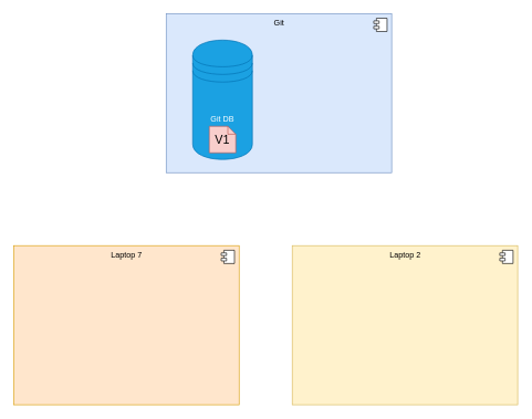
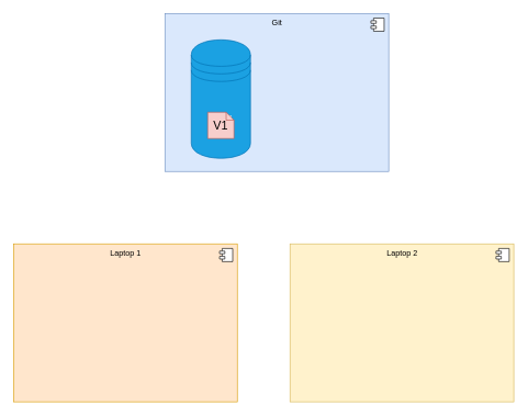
- <mxCell id="9" value="V1" style="shape=note;size=12;whiteSpace=wrap;html=1;strokeColor=#b85450;fontSize=18;fillColor=#f8cecc;" vertex="1" parent="1"><mxGeometry x="315" y="190" width="40" height="40" as="geometry" /></mxCell>
+ <mxCell id="9" value="V1" style="shape=note;size=12;whiteSpace=wrap;html=1;strokeColor=#b85450;fontSize=18;fillColor=#f8cecc;" vertex="1" parent="1"><mxGeometry x="315" y="170" width="40" height="40" as="geometry" /></mxCell>
- <mxCell id="5" value="Laptop 7" style="html=1;dropTarget=0;verticalAlign=top;fillColor=#ffe6cc;strokeColor=#d79b00;" vertex="1" parent="1"><mxGeometry x="20" y="370" width="340" height="240" as="geometry" /></mxCell>
+ <mxCell id="5" value="Laptop 1" style="html=1;dropTarget=0;verticalAlign=top;fillColor=#ffe6cc;strokeColor=#d79b00;" vertex="1" parent="1"><mxGeometry x="20" y="370" width="340" height="240" as="geometry" /></mxCell>
